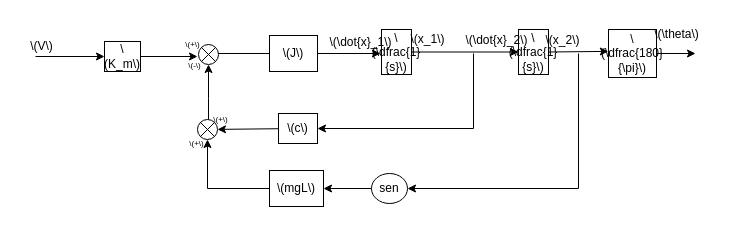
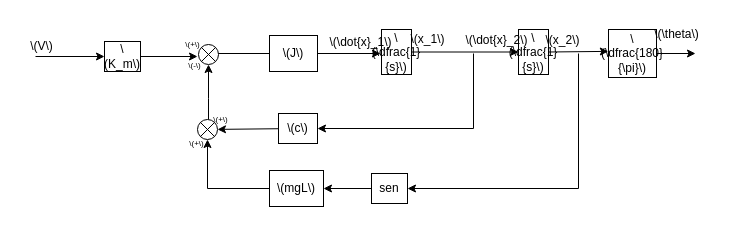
- <mxCell id="22" value="sen" style="ellipse;whiteSpace=wrap;html=1;" parent="1" vertex="1"><mxGeometry x="371" y="173" width="36" height="30" as="geometry" /></mxCell>
+ <mxCell id="22" value="sen" style="rounded=0;whiteSpace=wrap;html=1;" parent="1" vertex="1"><mxGeometry x="371" y="173" width="36" height="30" as="geometry" /></mxCell>
